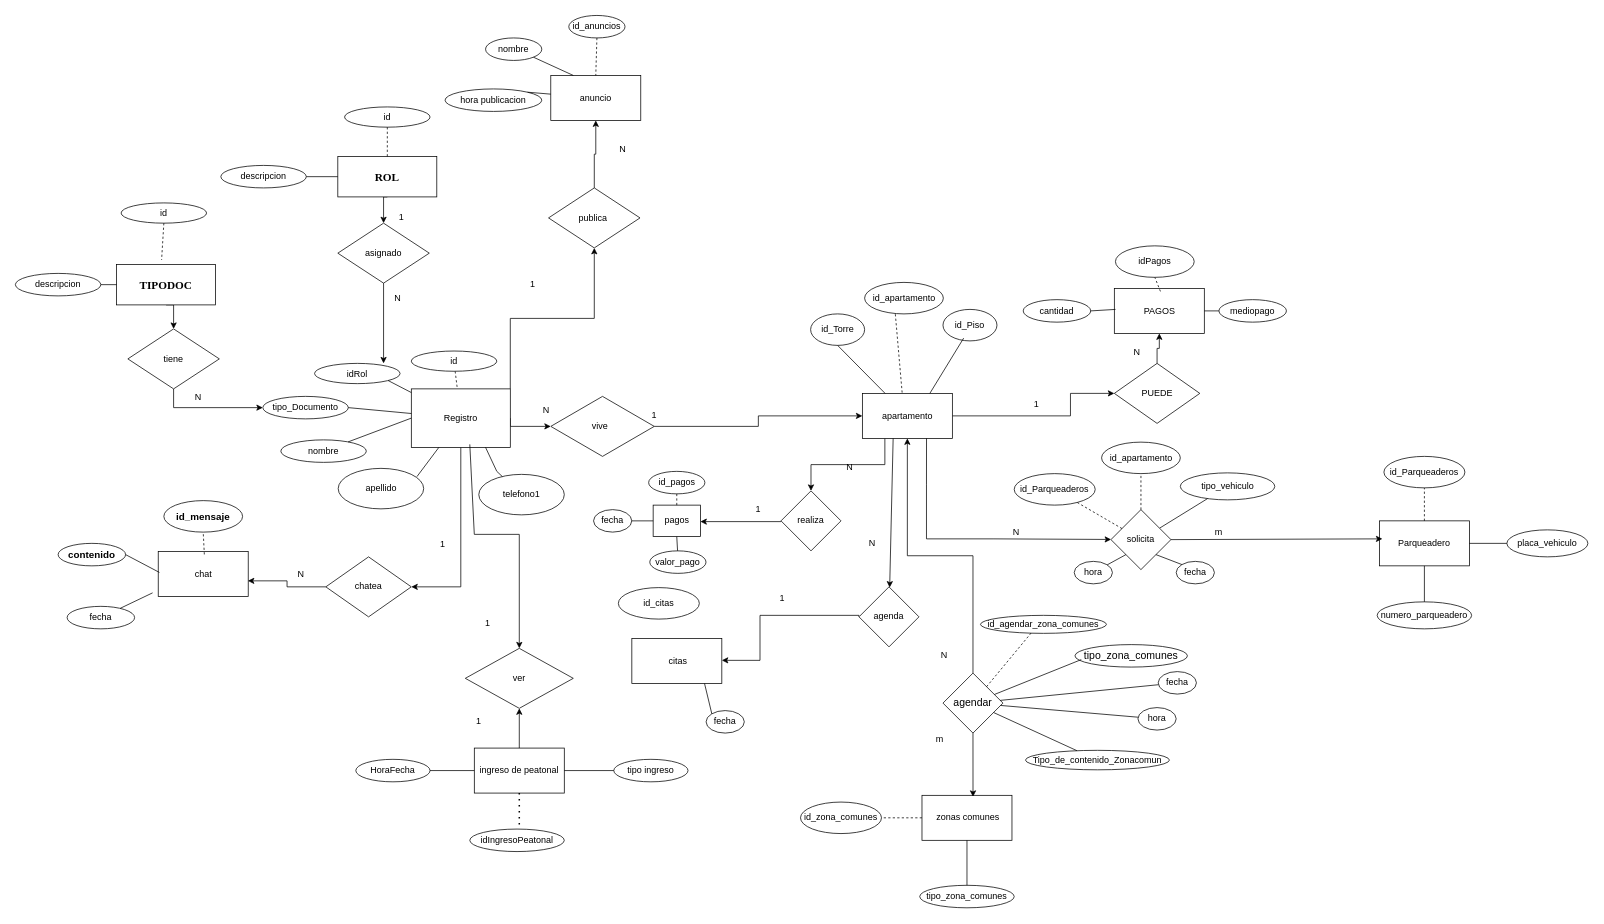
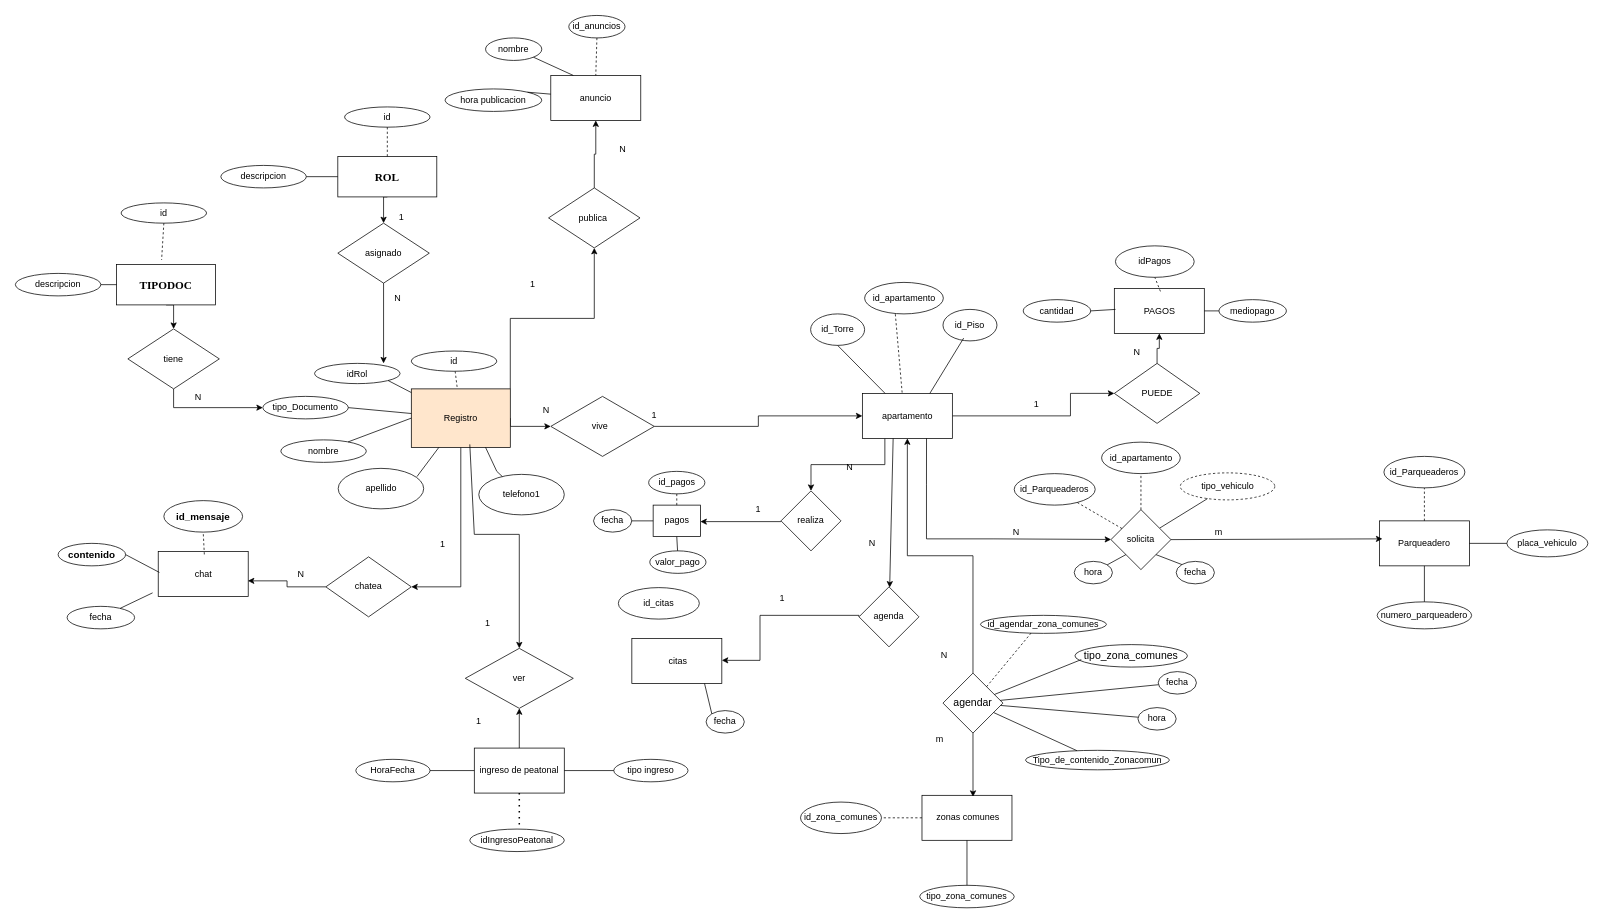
- <mxCell id="5" value="Registro" style="rounded=0;whiteSpace=wrap;html=1;" vertex="1" parent="1"><mxGeometry x="548" y="518" width="132" height="78" as="geometry" /></mxCell>
+ <mxCell id="5" value="Registro" style="rounded=0;whiteSpace=wrap;html=1;fillColor=#ffe6cc;" vertex="1" parent="1"><mxGeometry x="548" y="518" width="132" height="78" as="geometry" /></mxCell>
- <mxCell id="40" value="tipo_vehiculo" style="ellipse;whiteSpace=wrap;html=1;" vertex="1" parent="1"><mxGeometry x="1573.5" y="630" width="126" height="36" as="geometry" /></mxCell>
+ <mxCell id="40" value="tipo_vehiculo" style="ellipse;whiteSpace=wrap;html=1;dashed=1;" vertex="1" parent="1"><mxGeometry x="1573.5" y="630" width="126" height="36" as="geometry" /></mxCell>
